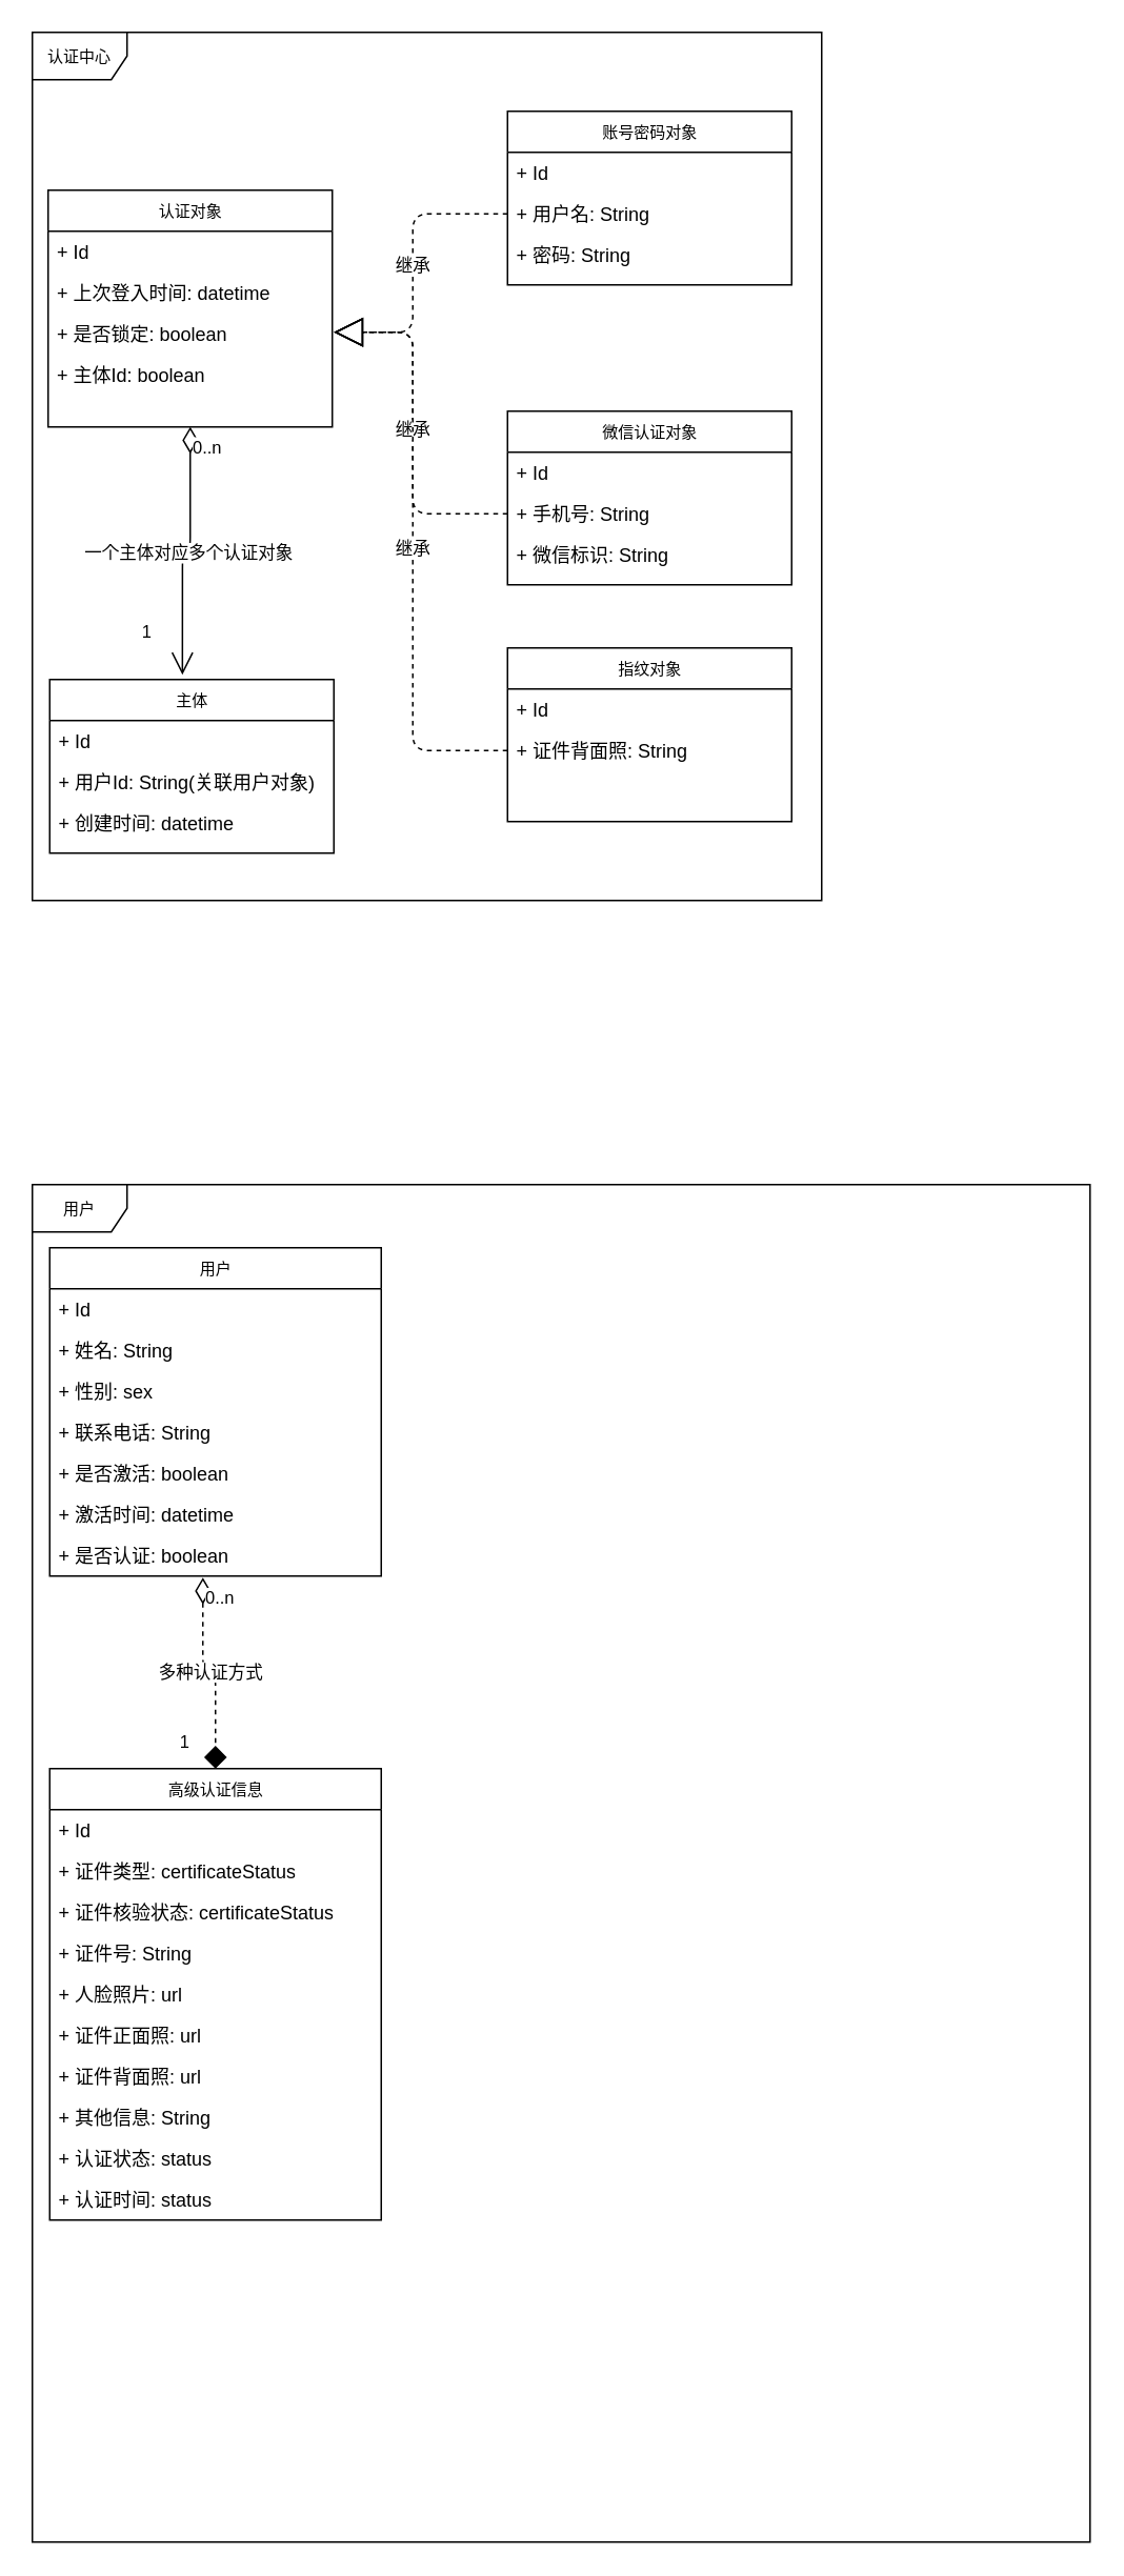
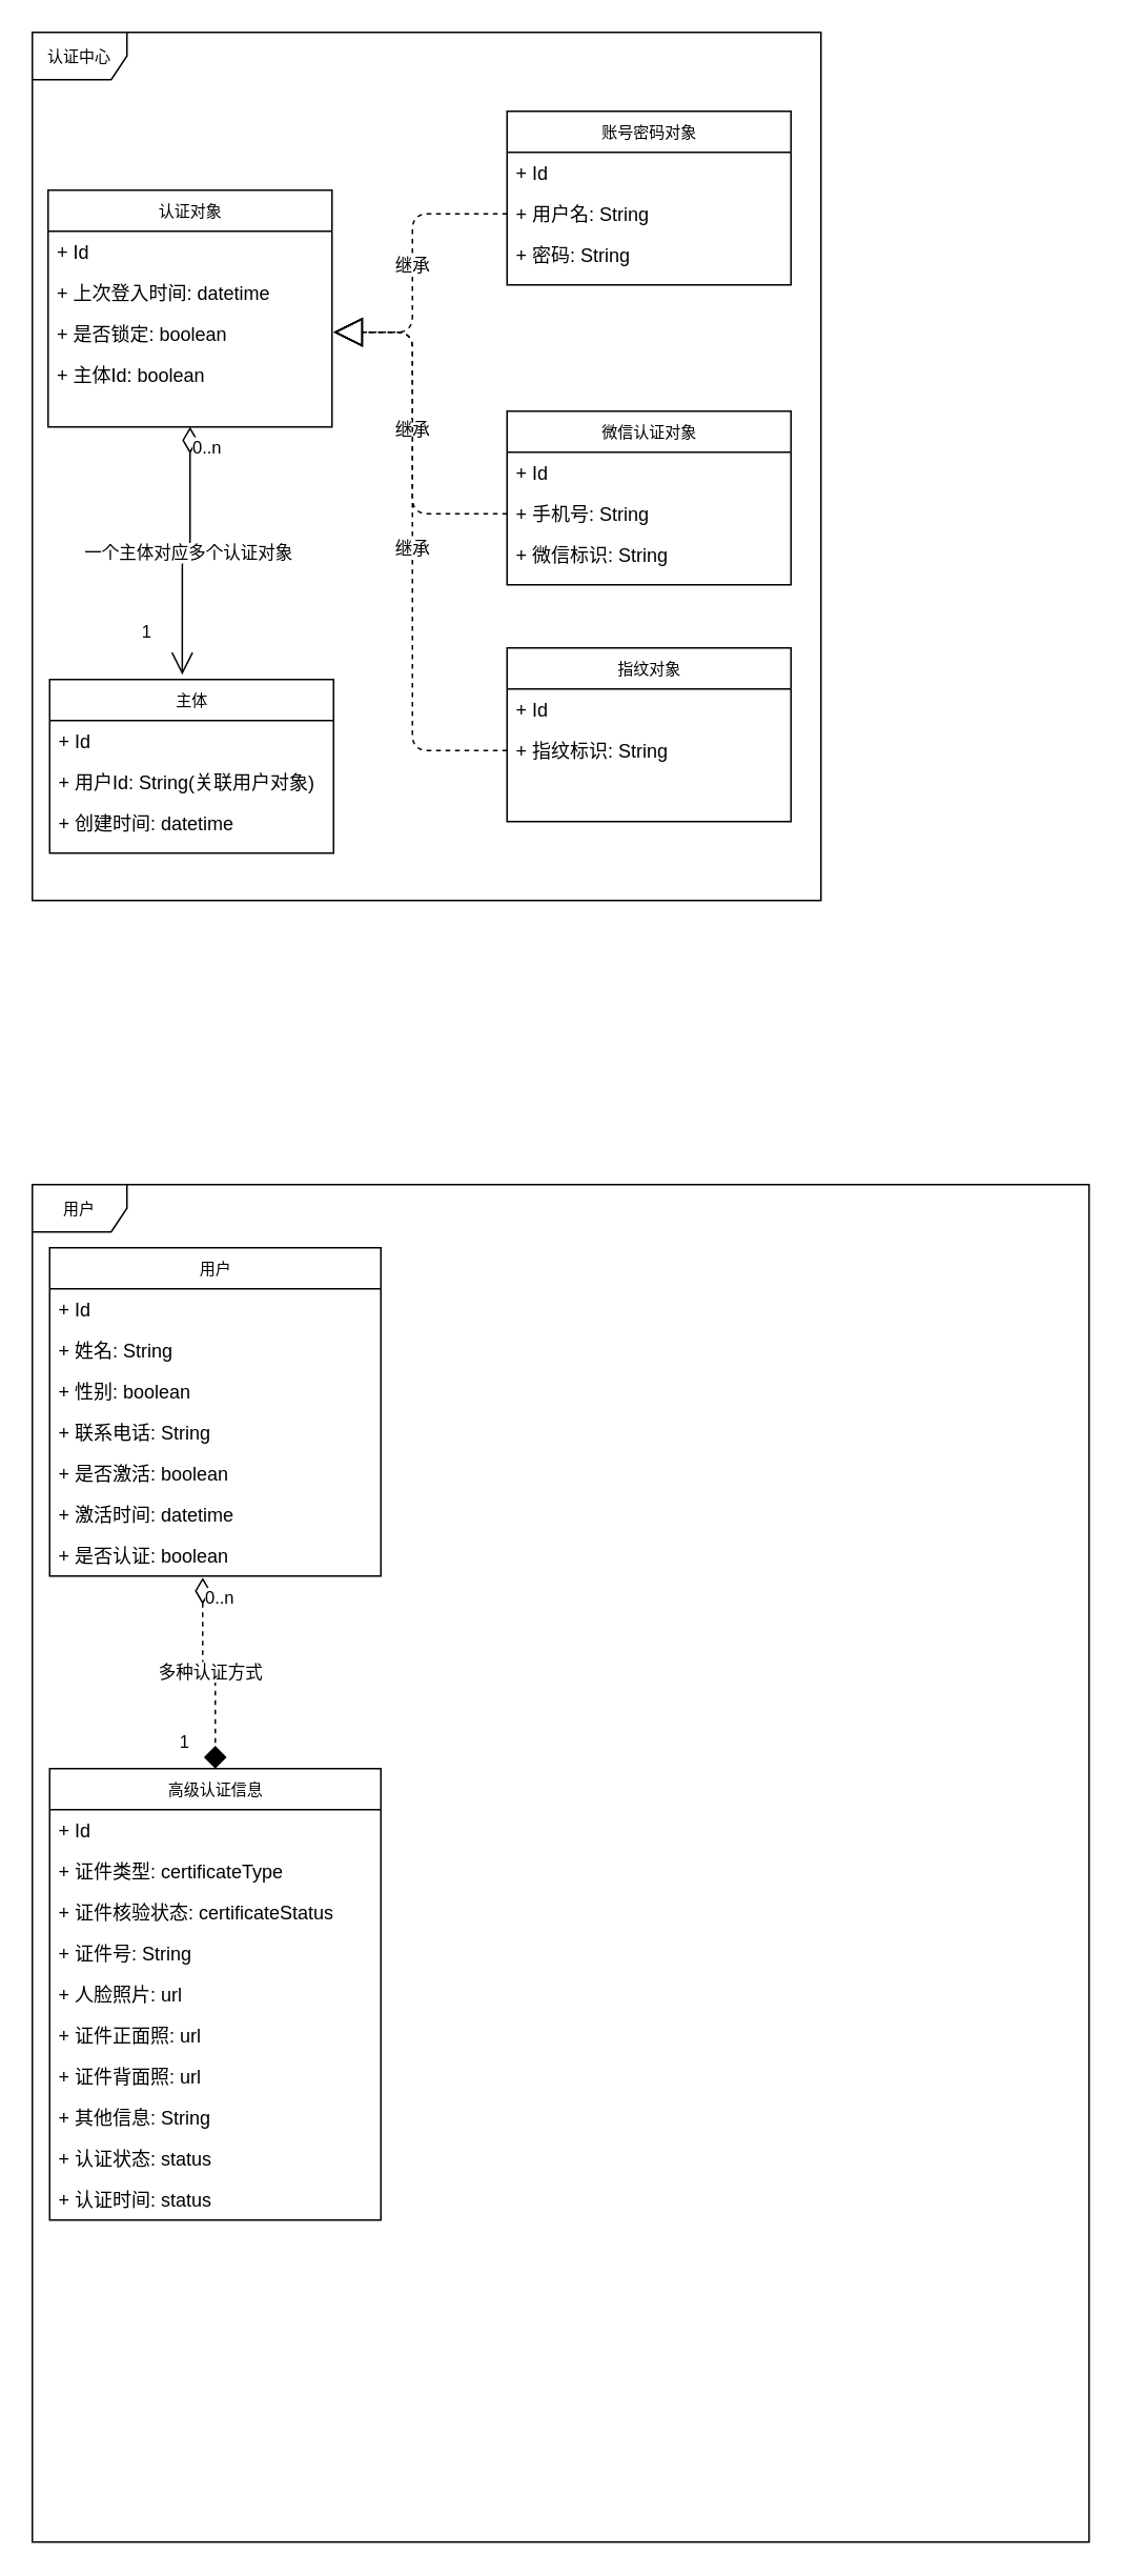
- <mxCell id="24" value="+ 证件背面照: String" style="text;html=1;strokeColor=none;fillColor=none;align=left;verticalAlign=top;spacingLeft=4;spacingRight=4;whiteSpace=wrap;overflow=hidden;rotatable=0;points=[[0,0.5],[1,0.5]];portConstraint=eastwest;" vertex="1" parent="22"><mxGeometry y="52" width="180" height="26" as="geometry" /></mxCell>
+ <mxCell id="24" value="+ 指纹标识: String" style="text;html=1;strokeColor=none;fillColor=none;align=left;verticalAlign=top;spacingLeft=4;spacingRight=4;whiteSpace=wrap;overflow=hidden;rotatable=0;points=[[0,0.5],[1,0.5]];portConstraint=eastwest;" vertex="1" parent="22"><mxGeometry y="52" width="180" height="26" as="geometry" /></mxCell>
- <mxCell id="44" value="+ 性别: sex" style="text;html=1;strokeColor=none;fillColor=none;align=left;verticalAlign=top;spacingLeft=4;spacingRight=4;whiteSpace=wrap;overflow=hidden;rotatable=0;points=[[0,0.5],[1,0.5]];portConstraint=eastwest;" vertex="1" parent="41"><mxGeometry y="78" width="210" height="26" as="geometry" /></mxCell>
+ <mxCell id="44" value="+ 性别: boolean" style="text;html=1;strokeColor=none;fillColor=none;align=left;verticalAlign=top;spacingLeft=4;spacingRight=4;whiteSpace=wrap;overflow=hidden;rotatable=0;points=[[0,0.5],[1,0.5]];portConstraint=eastwest;" vertex="1" parent="41"><mxGeometry y="78" width="210" height="26" as="geometry" /></mxCell>
- <mxCell id="32" value="+ 证件类型: certificateStatus" style="text;html=1;strokeColor=none;fillColor=none;align=left;verticalAlign=top;spacingLeft=4;spacingRight=4;whiteSpace=wrap;overflow=hidden;rotatable=0;points=[[0,0.5],[1,0.5]];portConstraint=eastwest;" vertex="1" parent="30"><mxGeometry y="52" width="210" height="26" as="geometry" /></mxCell>
+ <mxCell id="32" value="+ 证件类型: certificateType" style="text;html=1;strokeColor=none;fillColor=none;align=left;verticalAlign=top;spacingLeft=4;spacingRight=4;whiteSpace=wrap;overflow=hidden;rotatable=0;points=[[0,0.5],[1,0.5]];portConstraint=eastwest;" vertex="1" parent="30"><mxGeometry y="52" width="210" height="26" as="geometry" /></mxCell>
